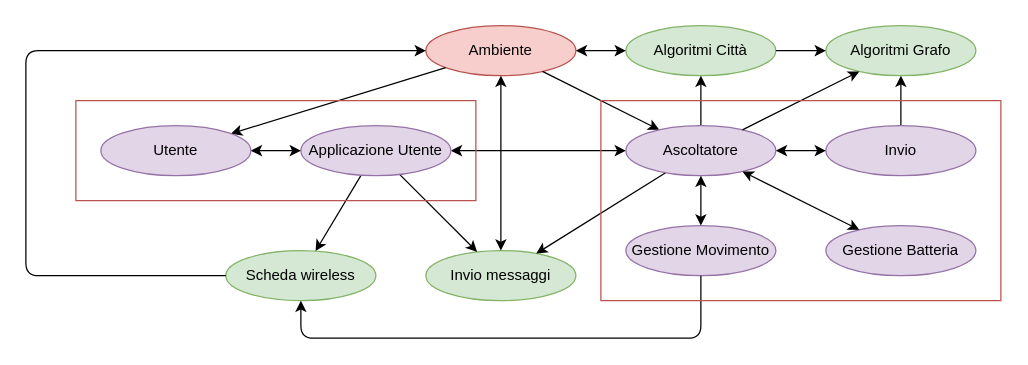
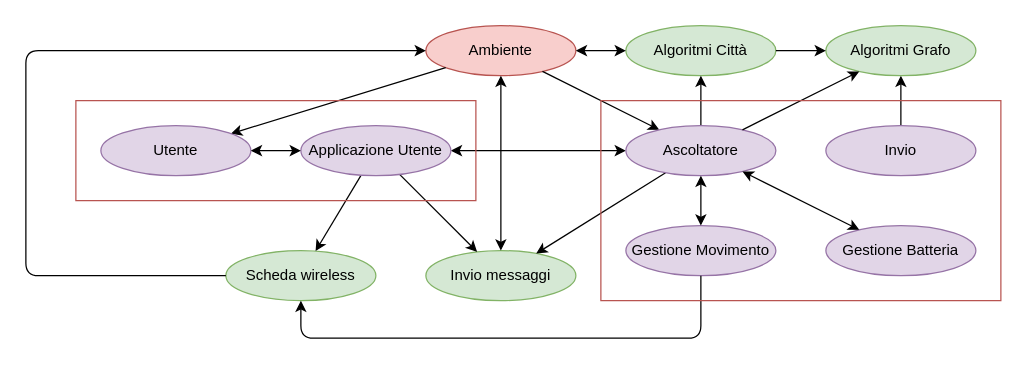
- <mxCell id="24" value="" style="endArrow=classic;startArrow=classic;html=1;" edge="1" parent="1" source="19" target="20"><mxGeometry width="50" height="50" relative="1" as="geometry"><mxPoint x="590" y="210" as="sourcePoint" /><mxPoint x="640" y="160" as="targetPoint" /></mxGeometry></mxCell>
